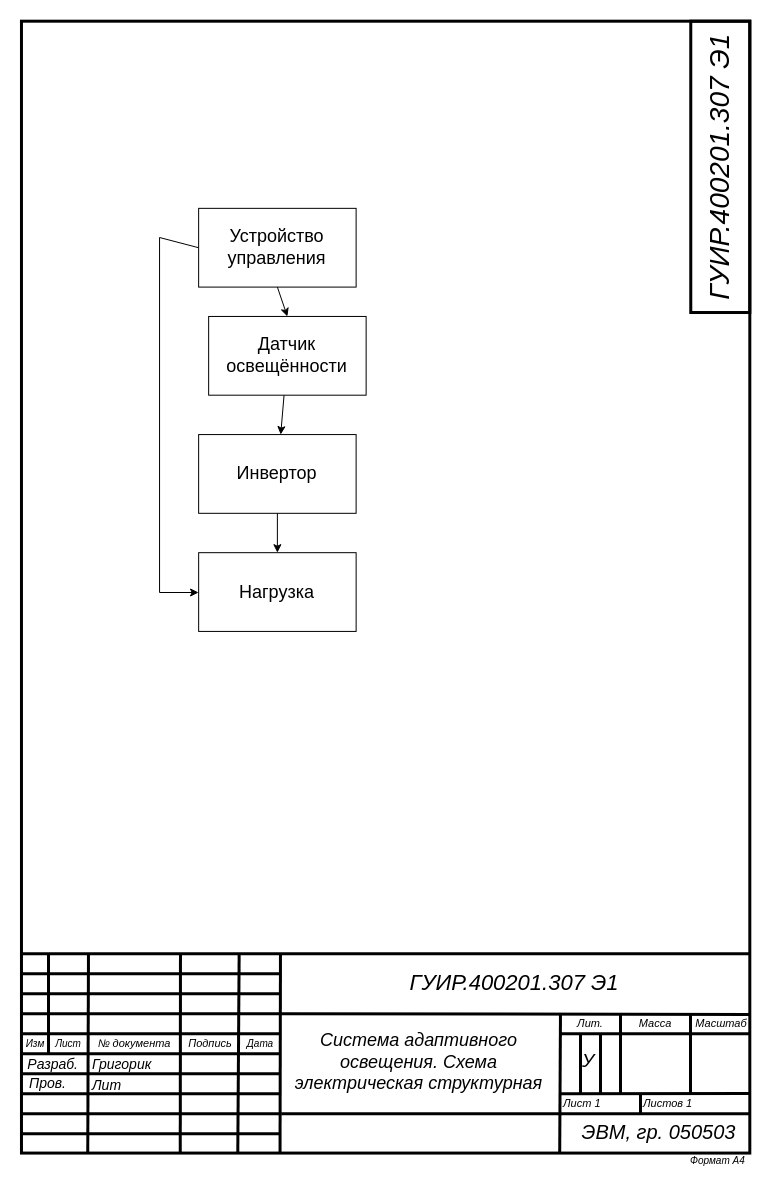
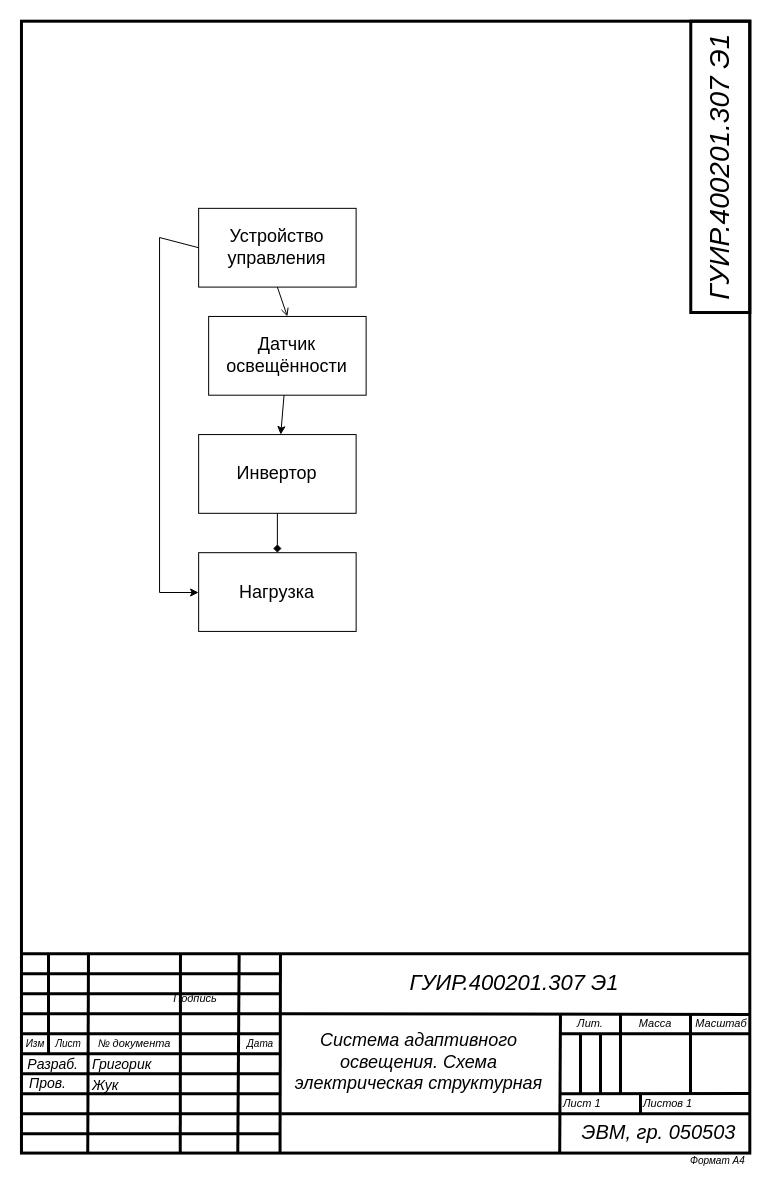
- <mxCell id="54" value="" style="endArrow=classic;html=1;rounded=0;exitX=0.5;exitY=1;exitDx=0;exitDy=0;entryX=0.5;entryY=0;entryDx=0;entryDy=0;" parent="1" source="53" target="48" edge="1"><mxGeometry width="50" height="50" relative="1" as="geometry"><mxPoint x="356.06" y="268" as="sourcePoint" /><mxPoint x="406.06" y="218" as="targetPoint" /></mxGeometry></mxCell>
+ <mxCell id="54" value="" style="endArrow=open;html=1;rounded=0;exitX=0.5;exitY=1;exitDx=0;exitDy=0;entryX=0.5;entryY=0;entryDx=0;entryDy=0;" parent="1" source="53" target="48" edge="1"><mxGeometry width="50" height="50" relative="1" as="geometry"><mxPoint x="356.06" y="268" as="sourcePoint" /><mxPoint x="406.06" y="218" as="targetPoint" /></mxGeometry></mxCell>
- <mxCell id="52" value="" style="endArrow=classic;html=1;rounded=0;fontFamily=Arial;fontSize=18;" parent="1" source="49" target="50" edge="1"><mxGeometry width="50" height="50" relative="1" as="geometry"><mxPoint x="296.568" y="414.38" as="sourcePoint" /><mxPoint x="296.567" y="453.755" as="targetPoint" /></mxGeometry></mxCell>
+ <mxCell id="52" value="" style="endArrow=diamond;html=1;rounded=0;fontFamily=Arial;fontSize=18;" parent="1" source="49" target="50" edge="1"><mxGeometry width="50" height="50" relative="1" as="geometry"><mxPoint x="296.568" y="414.38" as="sourcePoint" /><mxPoint x="296.567" y="453.755" as="targetPoint" /></mxGeometry></mxCell>
- <mxCell id="30" value="&lt;font style=&quot;font-size:11px;font-family:Arial;color:#000000;direction:ltr;letter-spacing:0px;line-height:120%;opacity:1&quot;&gt;&lt;i&gt;Подпись&lt;br/&gt;&lt;/i&gt;&lt;/font&gt;" style="verticalAlign=middle;align=center;vsdxID=169;fillColor=none;gradientColor=none;shape=stencil(nZBLDoAgDERP0z3SIyjew0SURgSD+Lu9kMZoXLhwN9O+tukAlrNpJg1SzDH4QW/URgNYgZTkjA4UkwJUgGXng+6DX1zLfmoymdXo17xh5zmRJ6Q42BWCfc2oJfdAr+Yv+AP9Cb7OJ3H/2JG1HNGz/84klThPVCc=);strokeColor=none;strokeWidth=3;spacingTop=-1;spacingBottom=-1;spacingLeft=-1;spacingRight=-1;labelBackgroundColor=none;rounded=0;html=1;whiteSpace=wrap;" parent="1" vertex="1"><mxGeometry x="181.98" y="1035.2" width="56" height="16" as="geometry" /></mxCell>
+ <mxCell id="30" value="&lt;font style=&quot;font-size:11px;font-family:Arial;color:#000000;direction:ltr;letter-spacing:0px;line-height:120%;opacity:1&quot;&gt;&lt;i&gt;Подпись&lt;br/&gt;&lt;/i&gt;&lt;/font&gt;" style="verticalAlign=middle;align=center;vsdxID=169;fillColor=none;gradientColor=none;shape=stencil(nZBLDoAgDERP0z3SIyjew0SURgSD+Lu9kMZoXLhwN9O+tukAlrNpJg1SzDH4QW/URgNYgZTkjA4UkwJUgGXng+6DX1zLfmoymdXo17xh5zmRJ6Q42BWCfc2oJfdAr+Yv+AP9Cb7OJ3H/2JG1HNGz/84klThPVCc=);strokeColor=none;strokeWidth=3;spacingTop=-1;spacingBottom=-1;spacingLeft=-1;spacingRight=-1;labelBackgroundColor=none;rounded=0;html=1;whiteSpace=wrap;" parent="1" vertex="1"><mxGeometry x="166.98" y="990.2" width="56" height="16" as="geometry" /></mxCell>
- <mxCell id="42" value="&lt;font style=&quot;font-size:19px;font-family:Arial;color:#000000;direction:ltr;letter-spacing:0px;line-height:120%;opacity:1&quot;&gt;&lt;i&gt;У&lt;br&gt;&lt;/i&gt;&lt;/font&gt;" style="verticalAlign=middle;align=left;vsdxID=441;fillColor=none;gradientColor=none;shape=stencil(nZBLDoAgDERP0z3SIyjew0SURgSD+Lu9kMZoXLhwN9O+tukAlrNpJg1SzDH4QW/URgNYgZTkjA4UkwJUgGXng+6DX1zLfmoymdXo17xh5zmRJ6Q42BWCfc2oJfdAr+Yv+AP9Cb7OJ3H/2JG1HNGz/84klThPVCc=);strokeColor=none;strokeWidth=3;spacingTop=-1;spacingBottom=-1;spacingLeft=-1;spacingRight=-1;labelBackgroundColor=none;rounded=0;html=1;whiteSpace=wrap;" parent="1" vertex="1"><mxGeometry x="580.98" y="1053.2" width="20" height="16" as="geometry" /></mxCell>
- <mxCell id="40" value="&lt;p style=&quot;margin-left: 0 ; margin-right: 0 ; margin-top: 0px ; margin-bottom: 0px ; text-indent: 0 ; direction: ltr&quot;&gt;&lt;font face=&quot;arial&quot;&gt;&lt;span style=&quot;font-size: 14px;&quot;&gt;&lt;i&gt;Лит&lt;/i&gt;&lt;/span&gt;&lt;/font&gt;&lt;/p&gt;" style="verticalAlign=middle;align=left;vsdxID=179;fillColor=none;gradientColor=none;shape=stencil(nZBLDoAgDERP0z3SIyjew0SURgSD+Lu9kMZoXLhwN9O+tukAlrNpJg1SzDH4QW/URgNYgZTkjA4UkwJUgGXng+6DX1zLfmoymdXo17xh5zmRJ6Q42BWCfc2oJfdAr+Yv+AP9Cb7OJ3H/2JG1HNGz/84klThPVCc=);strokeColor=none;strokeWidth=3;spacingTop=-1;spacingBottom=-1;spacingLeft=-1;spacingRight=-1;labelBackgroundColor=none;rounded=0;html=1;whiteSpace=wrap;" parent="1" vertex="1"><mxGeometry x="90.98" y="1075.2" width="64" height="20" as="geometry" /></mxCell>
+ <mxCell id="40" value="&lt;p style=&quot;margin-left: 0 ; margin-right: 0 ; margin-top: 0px ; margin-bottom: 0px ; text-indent: 0 ; direction: ltr&quot;&gt;&lt;font face=&quot;arial&quot;&gt;&lt;span style=&quot;font-size: 14px;&quot;&gt;&lt;i&gt;Жук&lt;/i&gt;&lt;/span&gt;&lt;/font&gt;&lt;/p&gt;" style="verticalAlign=middle;align=left;vsdxID=179;fillColor=none;gradientColor=none;shape=stencil(nZBLDoAgDERP0z3SIyjew0SURgSD+Lu9kMZoXLhwN9O+tukAlrNpJg1SzDH4QW/URgNYgZTkjA4UkwJUgGXng+6DX1zLfmoymdXo17xh5zmRJ6Q42BWCfc2oJfdAr+Yv+AP9Cb7OJ3H/2JG1HNGz/84klThPVCc=);strokeColor=none;strokeWidth=3;spacingTop=-1;spacingBottom=-1;spacingLeft=-1;spacingRight=-1;labelBackgroundColor=none;rounded=0;html=1;whiteSpace=wrap;" parent="1" vertex="1"><mxGeometry x="90.98" y="1075.2" width="64" height="20" as="geometry" /></mxCell>
